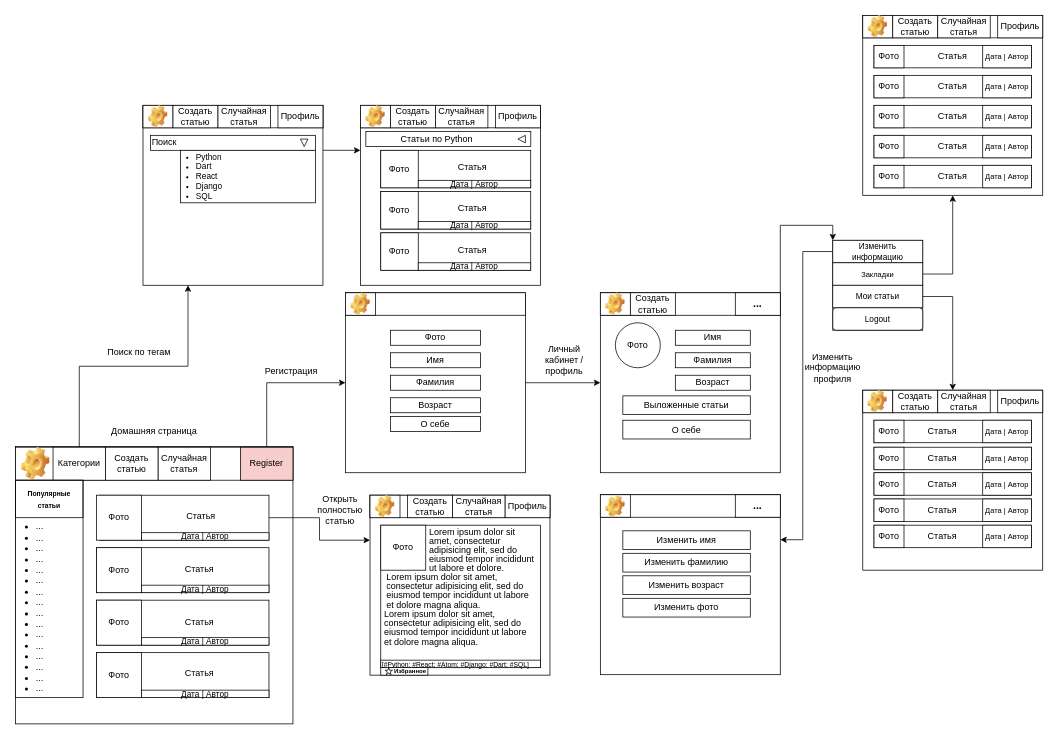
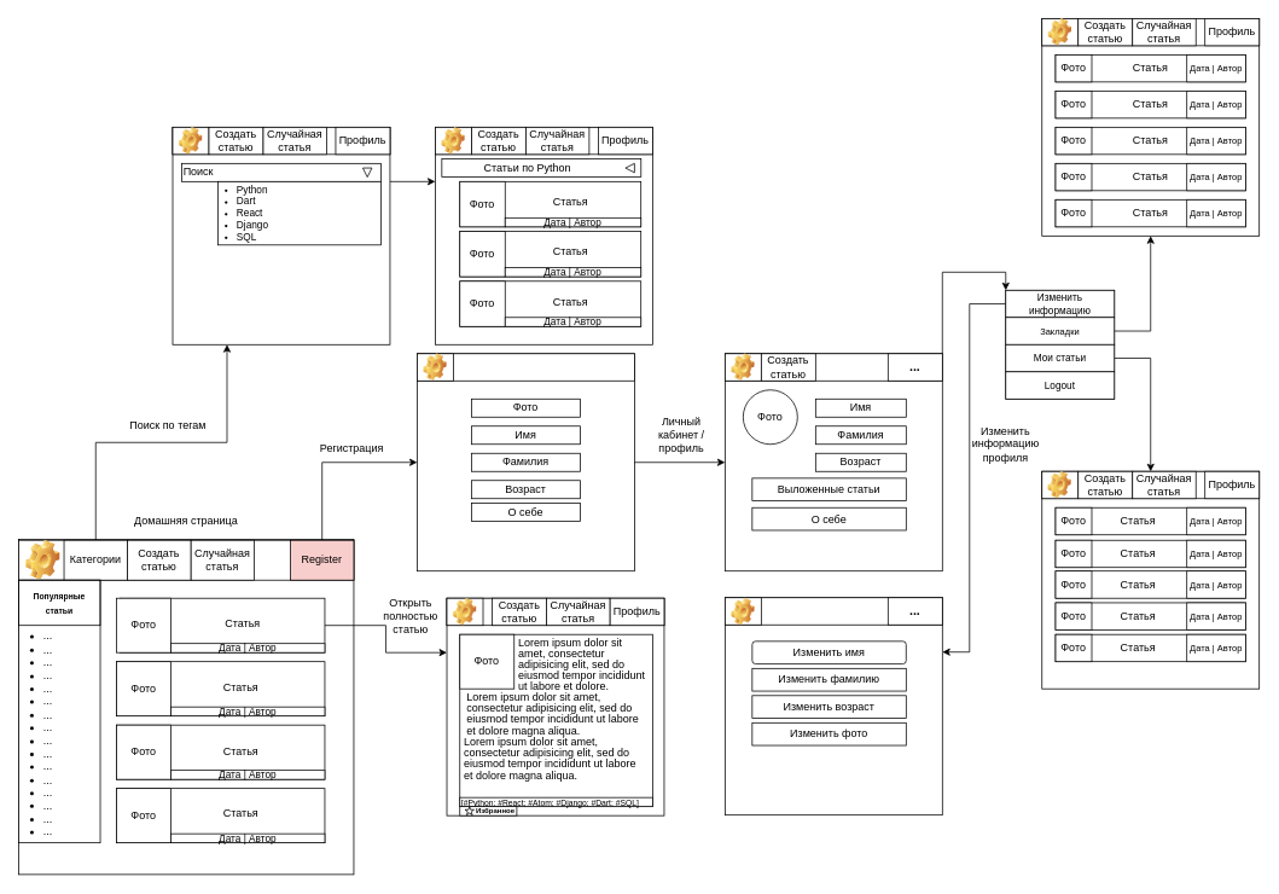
- <mxCell id="67" value="&lt;font style=&quot;font-size: 11px;&quot;&gt;Logout&lt;/font&gt;" style="whiteSpace=wrap;html=1;rounded=1;" vertex="1" parent="1"><mxGeometry x="1110" y="410" width="120" height="30" as="geometry" /></mxCell>
+ <mxCell id="67" value="&lt;font style=&quot;font-size: 11px;&quot;&gt;Logout&lt;/font&gt;" style="rounded=0;whiteSpace=wrap;html=1;" vertex="1" parent="1"><mxGeometry x="1110" y="410" width="120" height="30" as="geometry" /></mxCell>
- <mxCell id="149" value="Изменить имя" style="rounded=0;whiteSpace=wrap;html=1;" vertex="1" parent="1"><mxGeometry x="830" y="707.5" width="170" height="25" as="geometry" /></mxCell>
+ <mxCell id="149" value="Изменить имя" style="whiteSpace=wrap;html=1;rounded=1;" vertex="1" parent="1"><mxGeometry x="830" y="707.5" width="170" height="25" as="geometry" /></mxCell>
